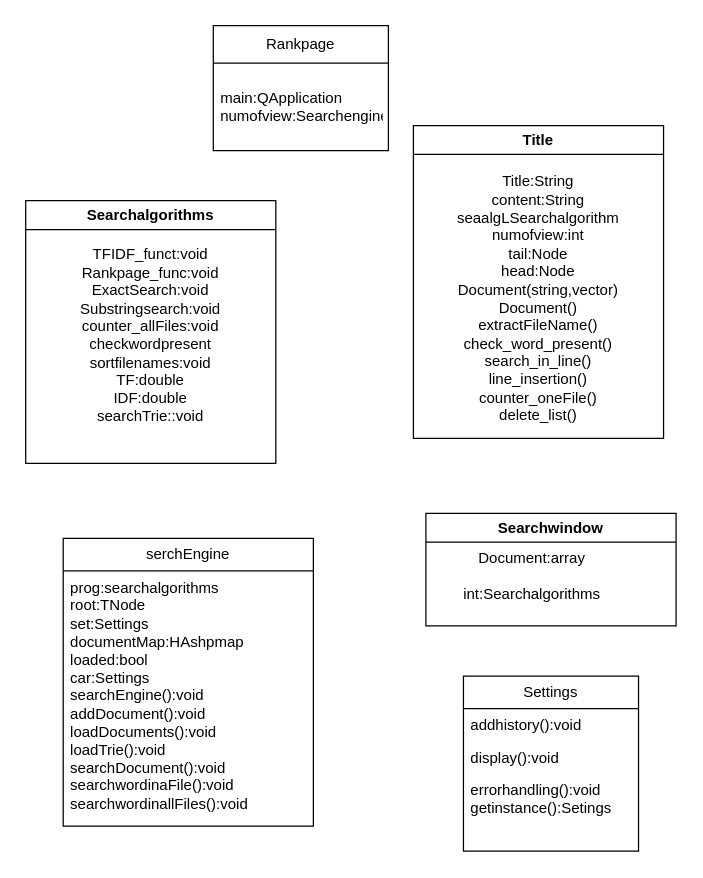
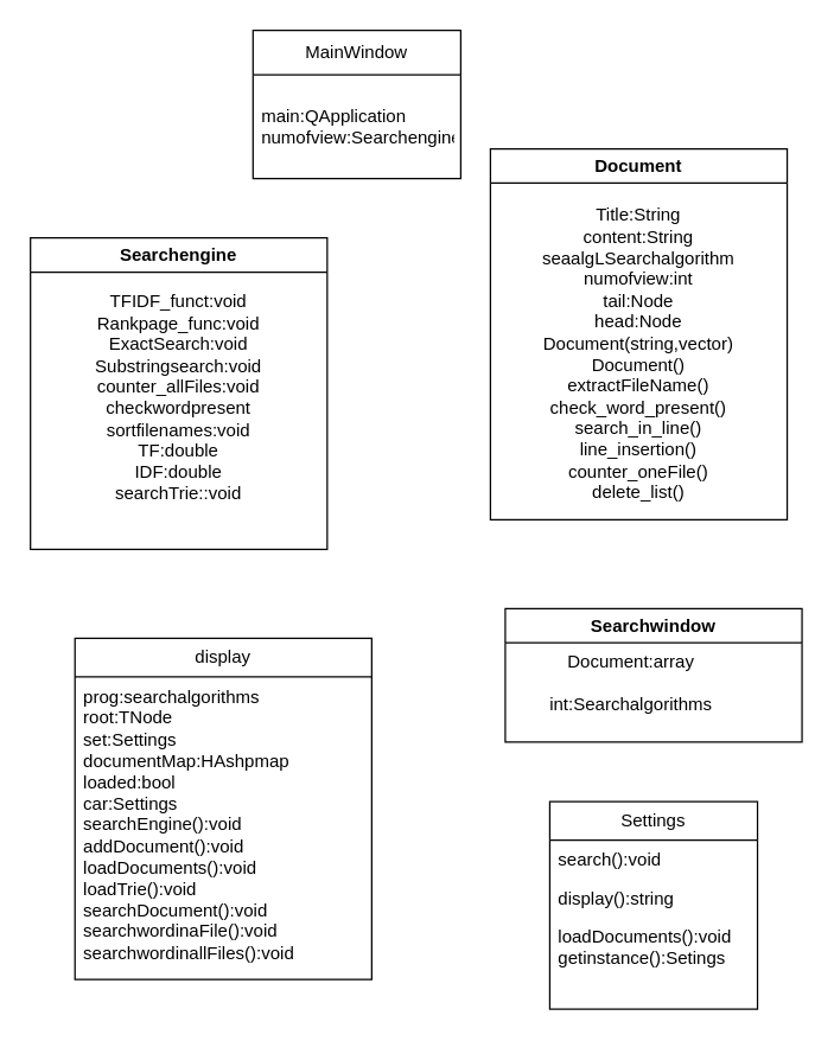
- <mxCell id="2" value="Rankpage" style="swimlane;fontStyle=0;childLayout=stackLayout;horizontal=1;startSize=30;horizontalStack=0;resizeParent=1;resizeParentMax=0;resizeLast=0;collapsible=1;marginBottom=0;whiteSpace=wrap;html=1;" parent="1" vertex="1"><mxGeometry x="170" y="20" width="140" height="100" as="geometry" /></mxCell>
+ <mxCell id="2" value="MainWindow" style="swimlane;fontStyle=0;childLayout=stackLayout;horizontal=1;startSize=30;horizontalStack=0;resizeParent=1;resizeParentMax=0;resizeLast=0;collapsible=1;marginBottom=0;whiteSpace=wrap;html=1;" parent="1" vertex="1"><mxGeometry x="170" y="20" width="140" height="100" as="geometry" /></mxCell>
- <mxCell id="4" value="Title" style="swimlane;whiteSpace=wrap;html=1;" parent="1" vertex="1"><mxGeometry x="330" y="100" width="200" height="250" as="geometry" /></mxCell>
+ <mxCell id="4" value="Document" style="swimlane;whiteSpace=wrap;html=1;" parent="1" vertex="1"><mxGeometry x="330" y="100" width="200" height="250" as="geometry" /></mxCell>
- <mxCell id="6" value="Searchalgorithms" style="swimlane;whiteSpace=wrap;html=1;" parent="1" vertex="1"><mxGeometry x="20" y="160" width="200" height="210" as="geometry" /></mxCell>
+ <mxCell id="6" value="Searchengine" style="swimlane;whiteSpace=wrap;html=1;" parent="1" vertex="1"><mxGeometry x="20" y="160" width="200" height="210" as="geometry" /></mxCell>
- <mxCell id="10" value="serchEngine" style="swimlane;fontStyle=0;childLayout=stackLayout;horizontal=1;startSize=26;fillColor=none;horizontalStack=0;resizeParent=1;resizeParentMax=0;resizeLast=0;collapsible=1;marginBottom=0;whiteSpace=wrap;html=1;" vertex="1" parent="1"><mxGeometry x="50" y="430" width="200" height="230" as="geometry" /></mxCell>
+ <mxCell id="10" value="display" style="swimlane;fontStyle=0;childLayout=stackLayout;horizontal=1;startSize=26;fillColor=none;horizontalStack=0;resizeParent=1;resizeParentMax=0;resizeLast=0;collapsible=1;marginBottom=0;whiteSpace=wrap;html=1;" vertex="1" parent="1"><mxGeometry x="50" y="430" width="200" height="230" as="geometry" /></mxCell>
- <mxCell id="13" value="addhistory():void" style="text;strokeColor=none;fillColor=none;align=left;verticalAlign=top;spacingLeft=4;spacingRight=4;overflow=hidden;rotatable=0;points=[[0,0.5],[1,0.5]];portConstraint=eastwest;whiteSpace=wrap;html=1;" vertex="1" parent="12"><mxGeometry y="26" width="140" height="26" as="geometry" /></mxCell>
+ <mxCell id="13" value="search():void" style="text;strokeColor=none;fillColor=none;align=left;verticalAlign=top;spacingLeft=4;spacingRight=4;overflow=hidden;rotatable=0;points=[[0,0.5],[1,0.5]];portConstraint=eastwest;whiteSpace=wrap;html=1;" vertex="1" parent="12"><mxGeometry y="26" width="140" height="26" as="geometry" /></mxCell>
- <mxCell id="14" value="display():void" style="text;strokeColor=none;fillColor=none;align=left;verticalAlign=top;spacingLeft=4;spacingRight=4;overflow=hidden;rotatable=0;points=[[0,0.5],[1,0.5]];portConstraint=eastwest;whiteSpace=wrap;html=1;" vertex="1" parent="12"><mxGeometry y="52" width="140" height="26" as="geometry" /></mxCell>
+ <mxCell id="14" value="display():string" style="text;strokeColor=none;fillColor=none;align=left;verticalAlign=top;spacingLeft=4;spacingRight=4;overflow=hidden;rotatable=0;points=[[0,0.5],[1,0.5]];portConstraint=eastwest;whiteSpace=wrap;html=1;" vertex="1" parent="12"><mxGeometry y="52" width="140" height="26" as="geometry" /></mxCell>
- <mxCell id="15" value="errorhandling():void&lt;br&gt;getinstance():Setings" style="text;strokeColor=none;fillColor=none;align=left;verticalAlign=top;spacingLeft=4;spacingRight=4;overflow=hidden;rotatable=0;points=[[0,0.5],[1,0.5]];portConstraint=eastwest;whiteSpace=wrap;html=1;" vertex="1" parent="12"><mxGeometry y="78" width="140" height="62" as="geometry" /></mxCell>
+ <mxCell id="15" value="loadDocuments():void&lt;br&gt;getinstance():Setings" style="text;strokeColor=none;fillColor=none;align=left;verticalAlign=top;spacingLeft=4;spacingRight=4;overflow=hidden;rotatable=0;points=[[0,0.5],[1,0.5]];portConstraint=eastwest;whiteSpace=wrap;html=1;" vertex="1" parent="12"><mxGeometry y="78" width="140" height="62" as="geometry" /></mxCell>
